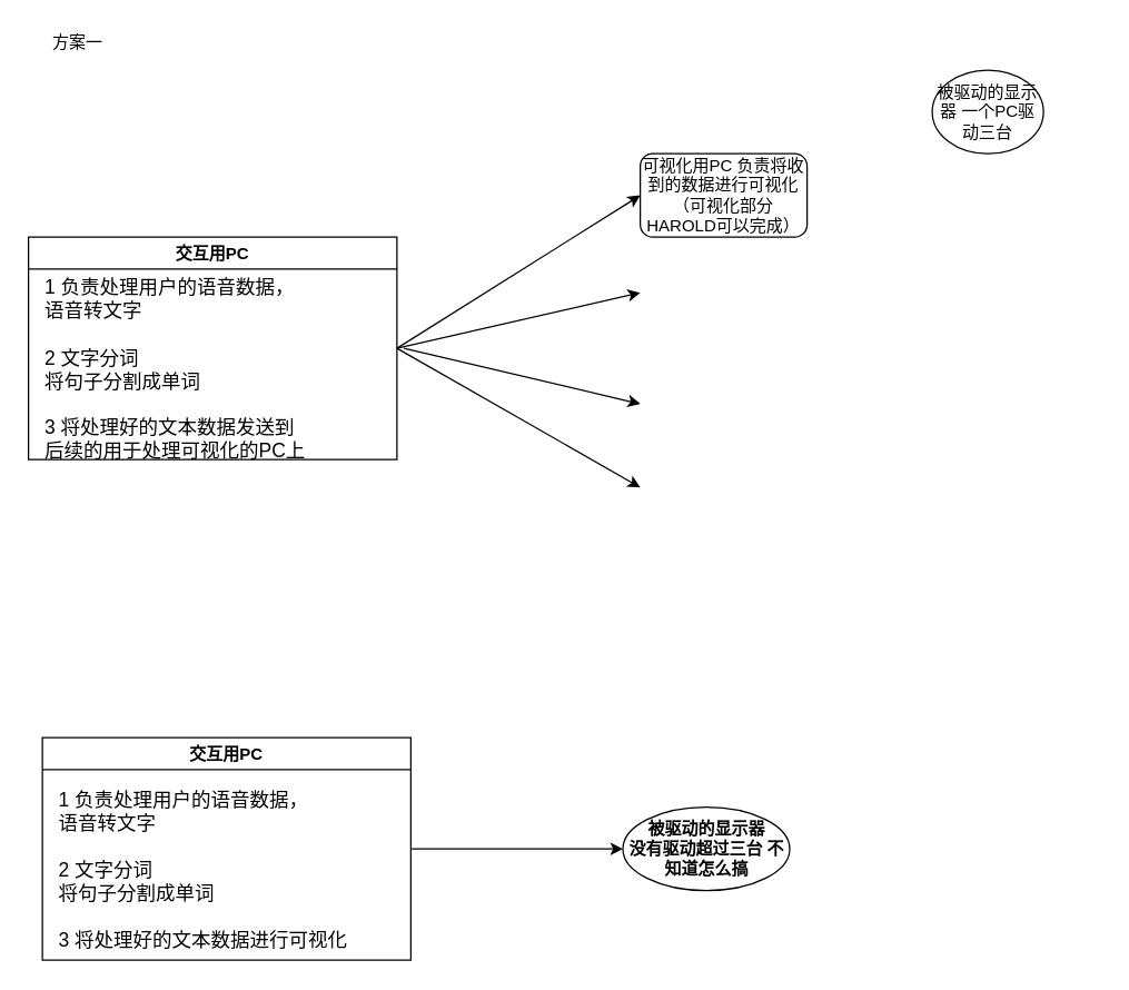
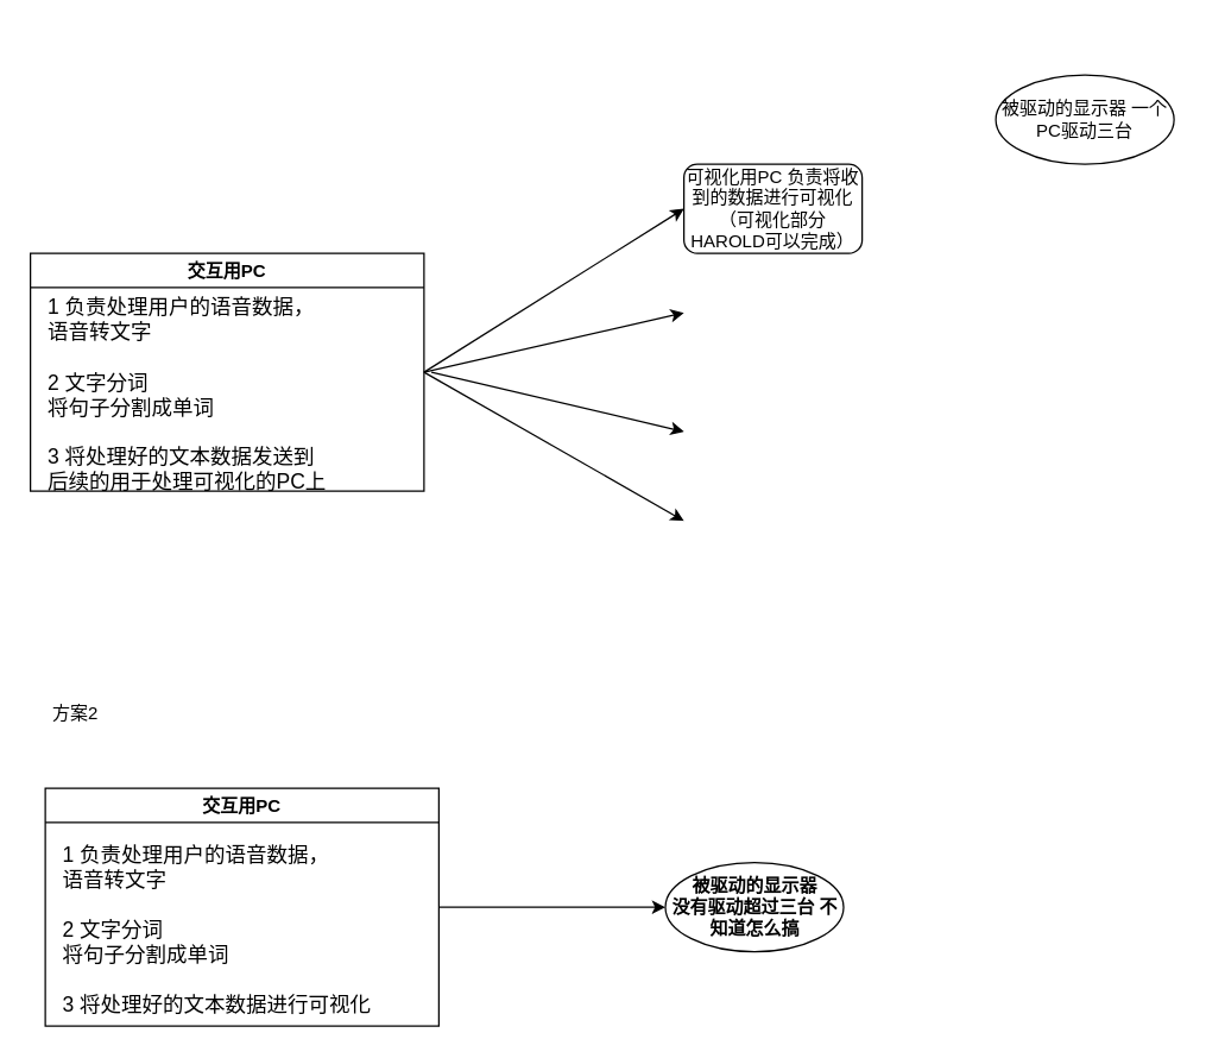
- <mxCell id="10" value="方案一" style="text;html=1;align=center;verticalAlign=middle;resizable=0;points=[];autosize=1;strokeColor=none;" vertex="1" parent="1"><mxGeometry x="30" y="20" width="50" height="20" as="geometry" /></mxCell>
- <mxCell id="9" value="被驱动的显示器 一个PC驱动三台" style="ellipse;whiteSpace=wrap;html=1;rounded=1;" vertex="1" parent="1"><mxGeometry x="670" y="50" width="80" height="60" as="geometry" /></mxCell>
+ <mxCell id="9" value="被驱动的显示器 一个PC驱动三台" style="ellipse;whiteSpace=wrap;html=1;rounded=1;" vertex="1" parent="1"><mxGeometry x="670" y="50" width="120" height="60" as="geometry" /></mxCell>
+ <mxCell id="11" value="方案2" style="text;html=1;align=center;verticalAlign=middle;resizable=0;points=[];autosize=1;strokeColor=none;" vertex="1" parent="1"><mxGeometry x="25" y="470" width="50" height="20" as="geometry" /></mxCell>
